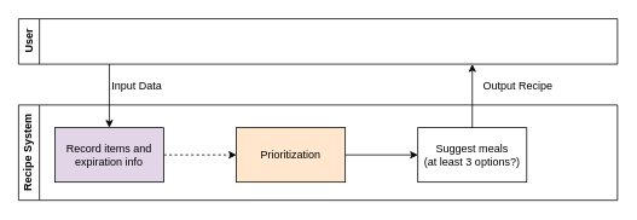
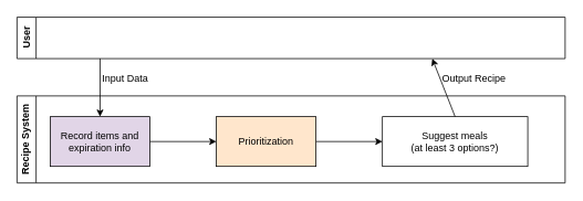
- <mxCell id="2" value="" style="edgeStyle=orthogonalEdgeStyle;rounded=0;orthogonalLoop=1;jettySize=auto;html=1;dashed=1;" edge="1" parent="1" source="3" target="6"><mxGeometry relative="1" as="geometry" /></mxCell>
+ <mxCell id="2" value="" style="edgeStyle=orthogonalEdgeStyle;rounded=0;orthogonalLoop=1;jettySize=auto;html=1;" edge="1" parent="1" source="3" target="6"><mxGeometry relative="1" as="geometry" /></mxCell>
- <mxCell id="4" value="Suggest meals&lt;div&gt;(at least 3 options?)&lt;/div&gt;" style="whiteSpace=wrap;html=1;" vertex="1" parent="1"><mxGeometry x="460" y="140" width="120" height="60" as="geometry" /></mxCell>
+ <mxCell id="4" value="Suggest meals&lt;div&gt;(at least 3 options?)&lt;/div&gt;" style="whiteSpace=wrap;html=1;" vertex="1" parent="1"><mxGeometry x="460" y="140" width="175" height="60" as="geometry" /></mxCell>
